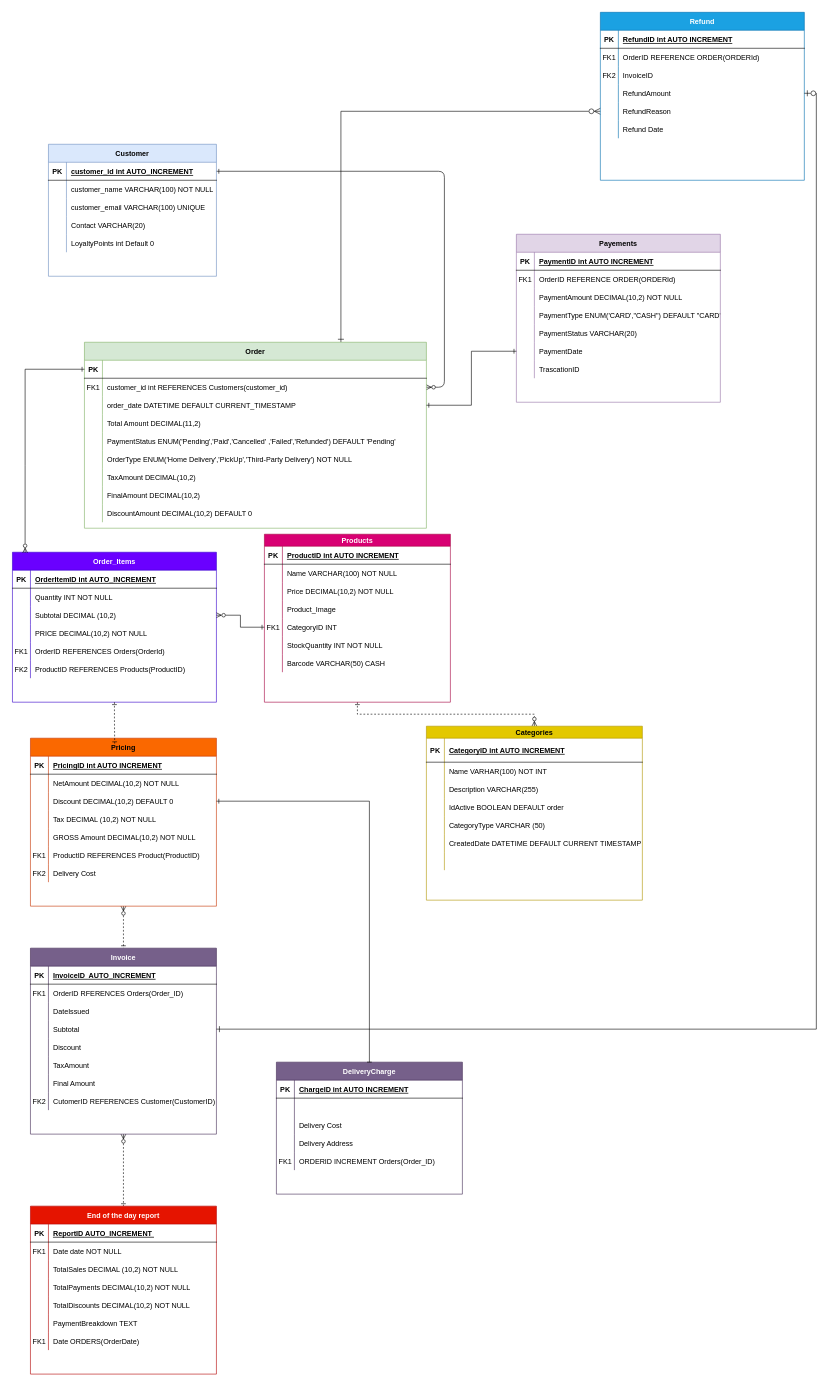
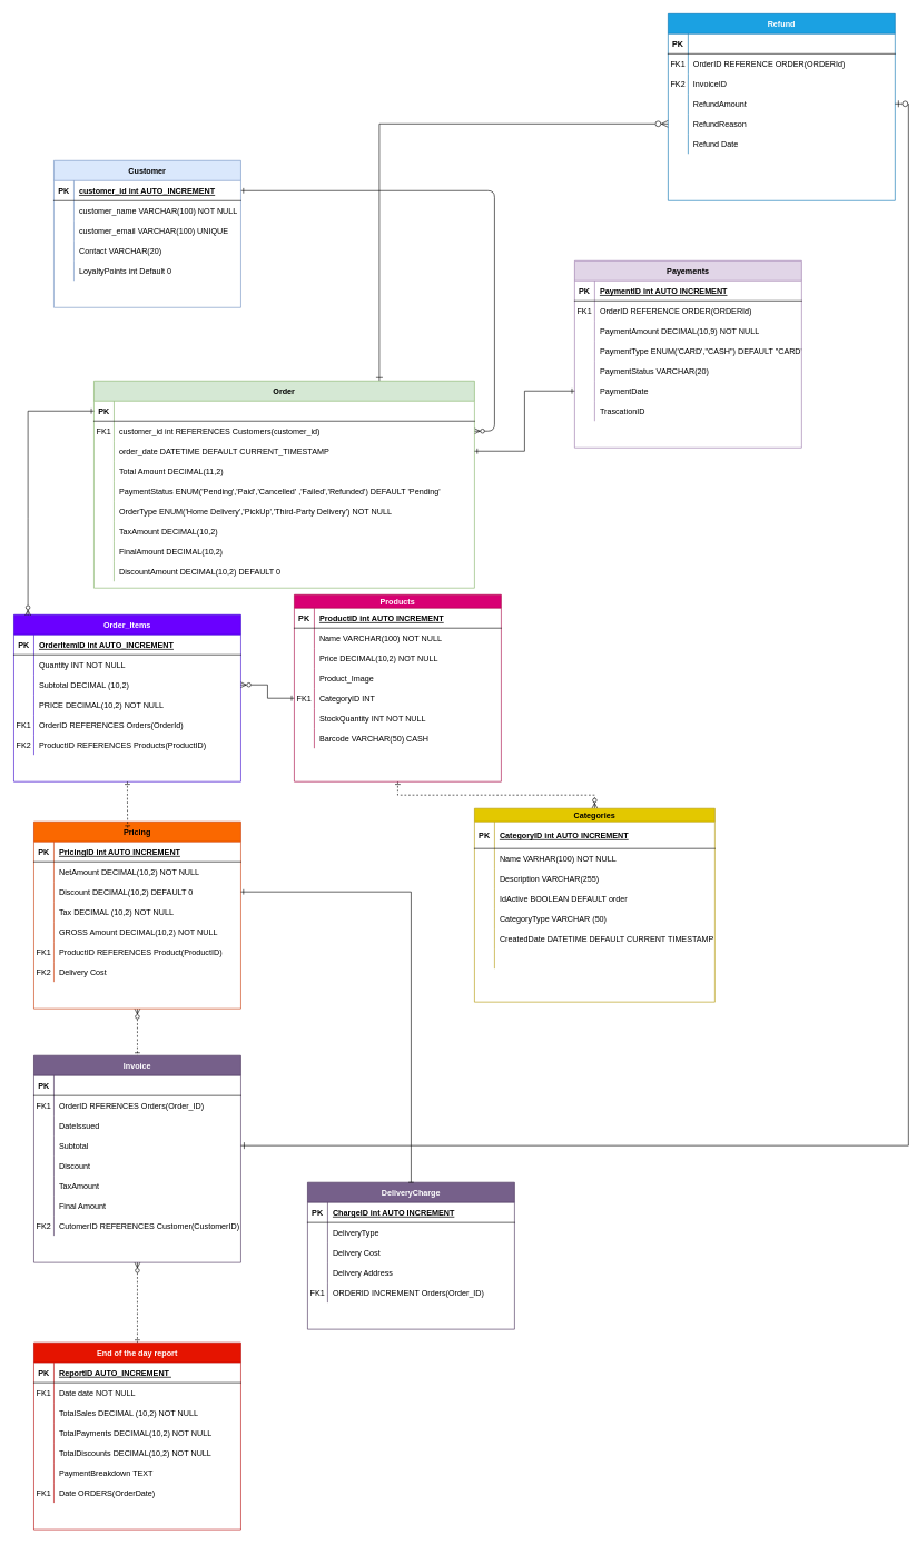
- <mxCell id="228" value="RefundID int AUTO INCREMENT" style="shape=partialRectangle;overflow=hidden;connectable=0;fillColor=none;top=0;left=0;bottom=0;right=0;align=left;spacingLeft=6;fontStyle=5;" vertex="1" parent="226"><mxGeometry x="30" width="310" height="30" as="geometry"><mxRectangle width="310" height="30" as="alternateBounds" /></mxGeometry></mxCell>
- <mxCell id="120" value="PaymentAmount DECIMAL(10,2) NOT NULL" style="shape=partialRectangle;overflow=hidden;connectable=0;fillColor=none;top=0;left=0;bottom=0;right=0;align=left;spacingLeft=6;" parent="118" vertex="1"><mxGeometry x="30" width="310" height="30" as="geometry"><mxRectangle width="310" height="30" as="alternateBounds" /></mxGeometry></mxCell>
+ <mxCell id="120" value="PaymentAmount DECIMAL(10,9) NOT NULL" style="shape=partialRectangle;overflow=hidden;connectable=0;fillColor=none;top=0;left=0;bottom=0;right=0;align=left;spacingLeft=6;" parent="118" vertex="1"><mxGeometry x="30" width="310" height="30" as="geometry"><mxRectangle width="310" height="30" as="alternateBounds" /></mxGeometry></mxCell>
- <mxCell id="95" value="Name VARHAR(100) NOT INT" style="shape=partialRectangle;overflow=hidden;connectable=0;fillColor=none;top=0;left=0;bottom=0;right=0;align=left;spacingLeft=6;" parent="93" vertex="1"><mxGeometry x="30" width="330" height="30" as="geometry"><mxRectangle width="330" height="30" as="alternateBounds" /></mxGeometry></mxCell>
+ <mxCell id="95" value="Name VARHAR(100) NOT NULL" style="shape=partialRectangle;overflow=hidden;connectable=0;fillColor=none;top=0;left=0;bottom=0;right=0;align=left;spacingLeft=6;" parent="93" vertex="1"><mxGeometry x="30" width="330" height="30" as="geometry"><mxRectangle width="330" height="30" as="alternateBounds" /></mxGeometry></mxCell>
- <mxCell id="180" value="InvoiceID  AUTO_INCREMENT" style="shape=partialRectangle;overflow=hidden;connectable=0;fillColor=none;top=0;left=0;bottom=0;right=0;align=left;spacingLeft=6;fontStyle=5;" parent="178" vertex="1"><mxGeometry x="30" width="280" height="30" as="geometry"><mxRectangle width="280" height="30" as="alternateBounds" /></mxGeometry></mxCell>
+ <mxCell id="166" value="DeliveryType " style="shape=partialRectangle;overflow=hidden;connectable=0;fillColor=none;top=0;left=0;bottom=0;right=0;align=left;spacingLeft=6;" parent="164" vertex="1"><mxGeometry x="30" width="280" height="30" as="geometry"><mxRectangle width="280" height="30" as="alternateBounds" /></mxGeometry></mxCell>
